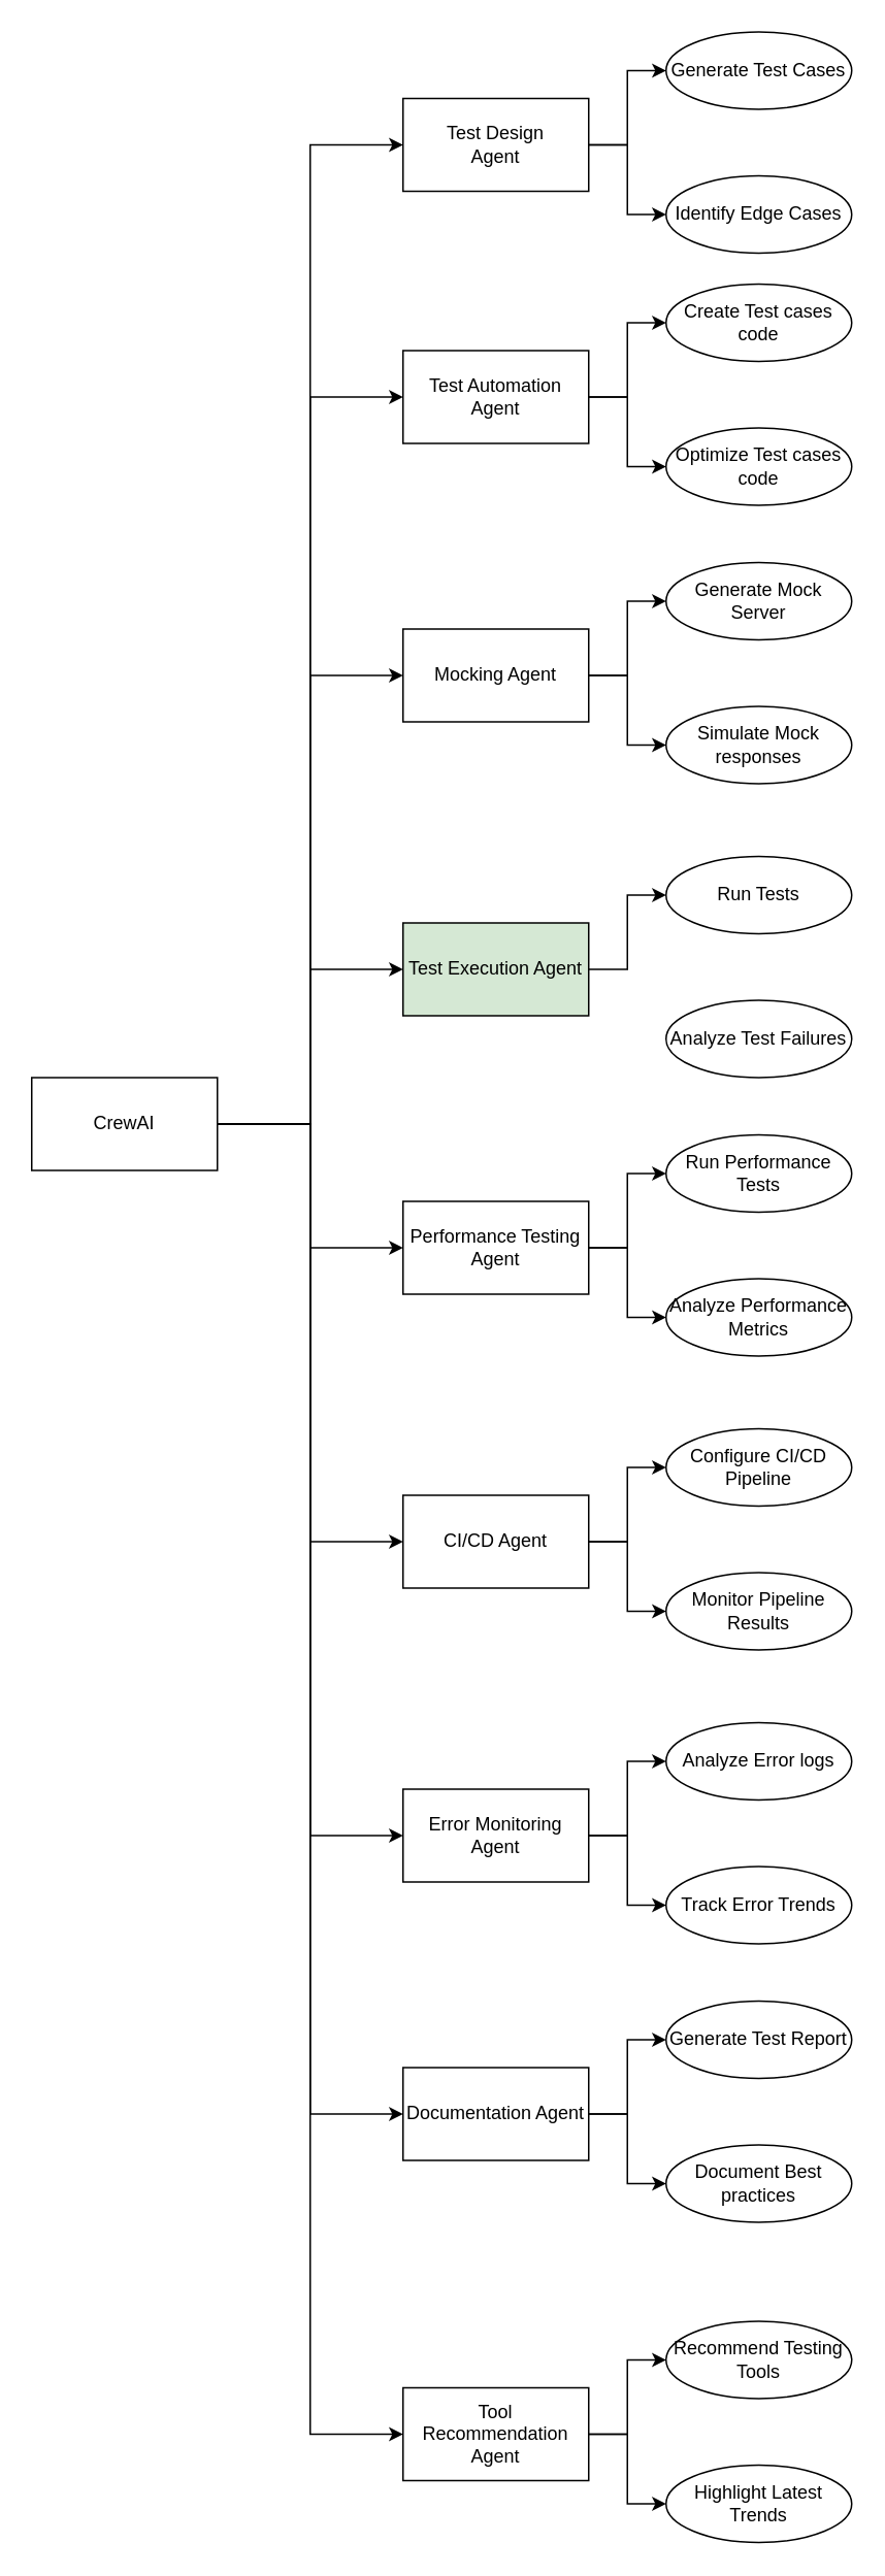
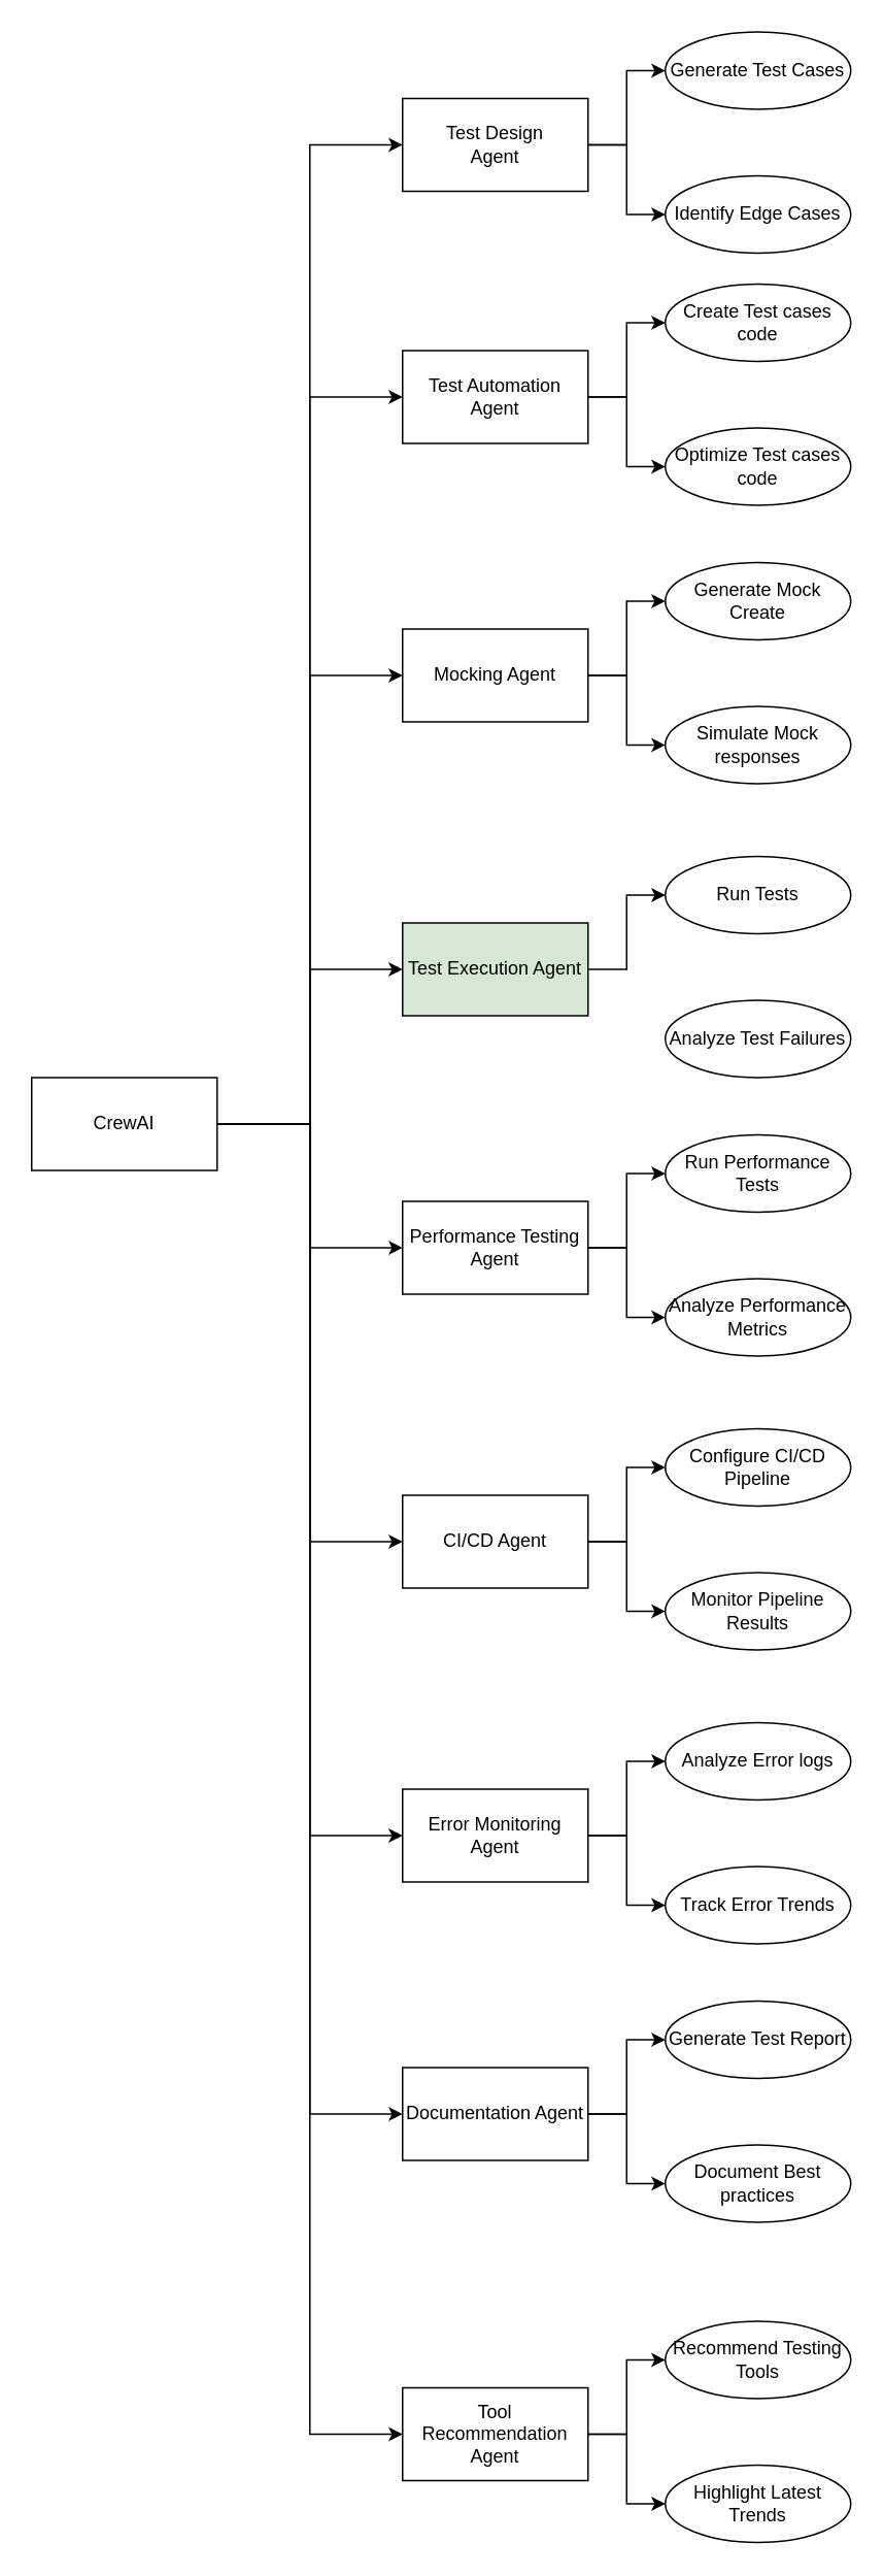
- <mxCell id="25" value="Generate Mock Server" style="ellipse;whiteSpace=wrap;html=1;" vertex="1" parent="1"><mxGeometry x="430" y="363" width="120" height="50" as="geometry" /></mxCell>
+ <mxCell id="25" value="Generate Mock Create" style="ellipse;whiteSpace=wrap;html=1;" vertex="1" parent="1"><mxGeometry x="430" y="363" width="120" height="50" as="geometry" /></mxCell>
